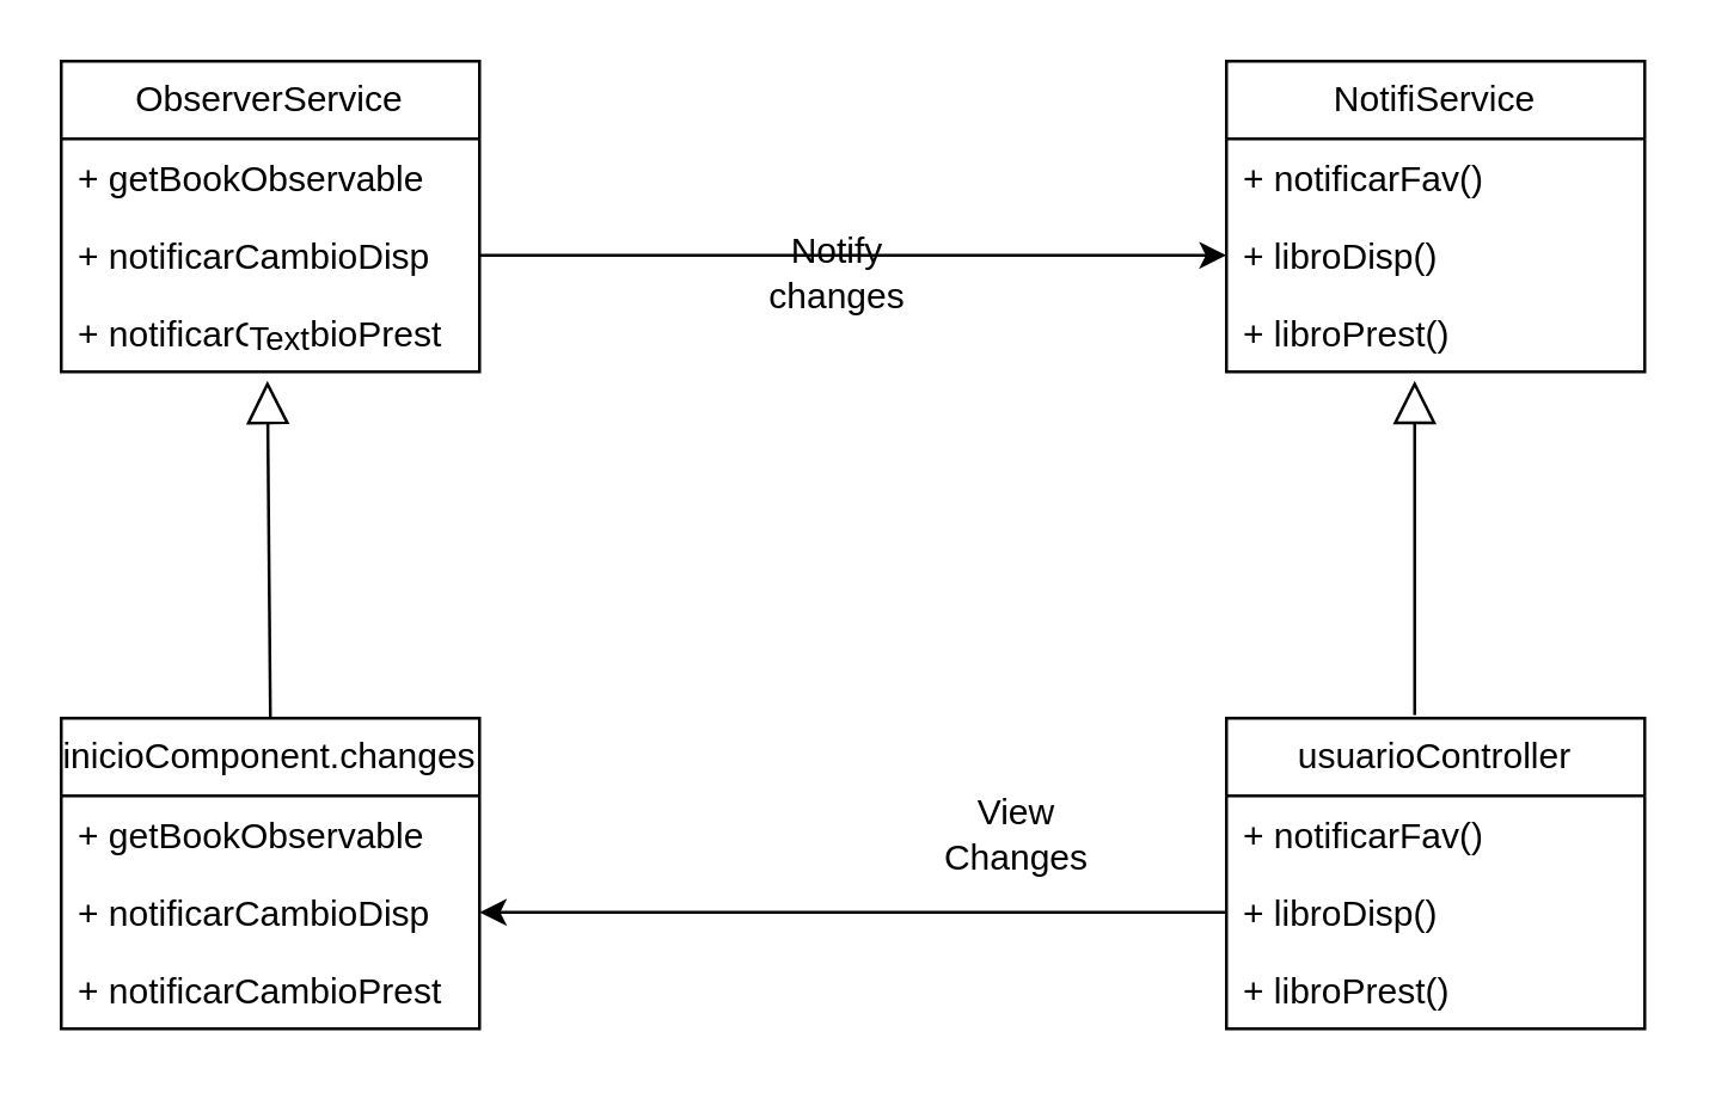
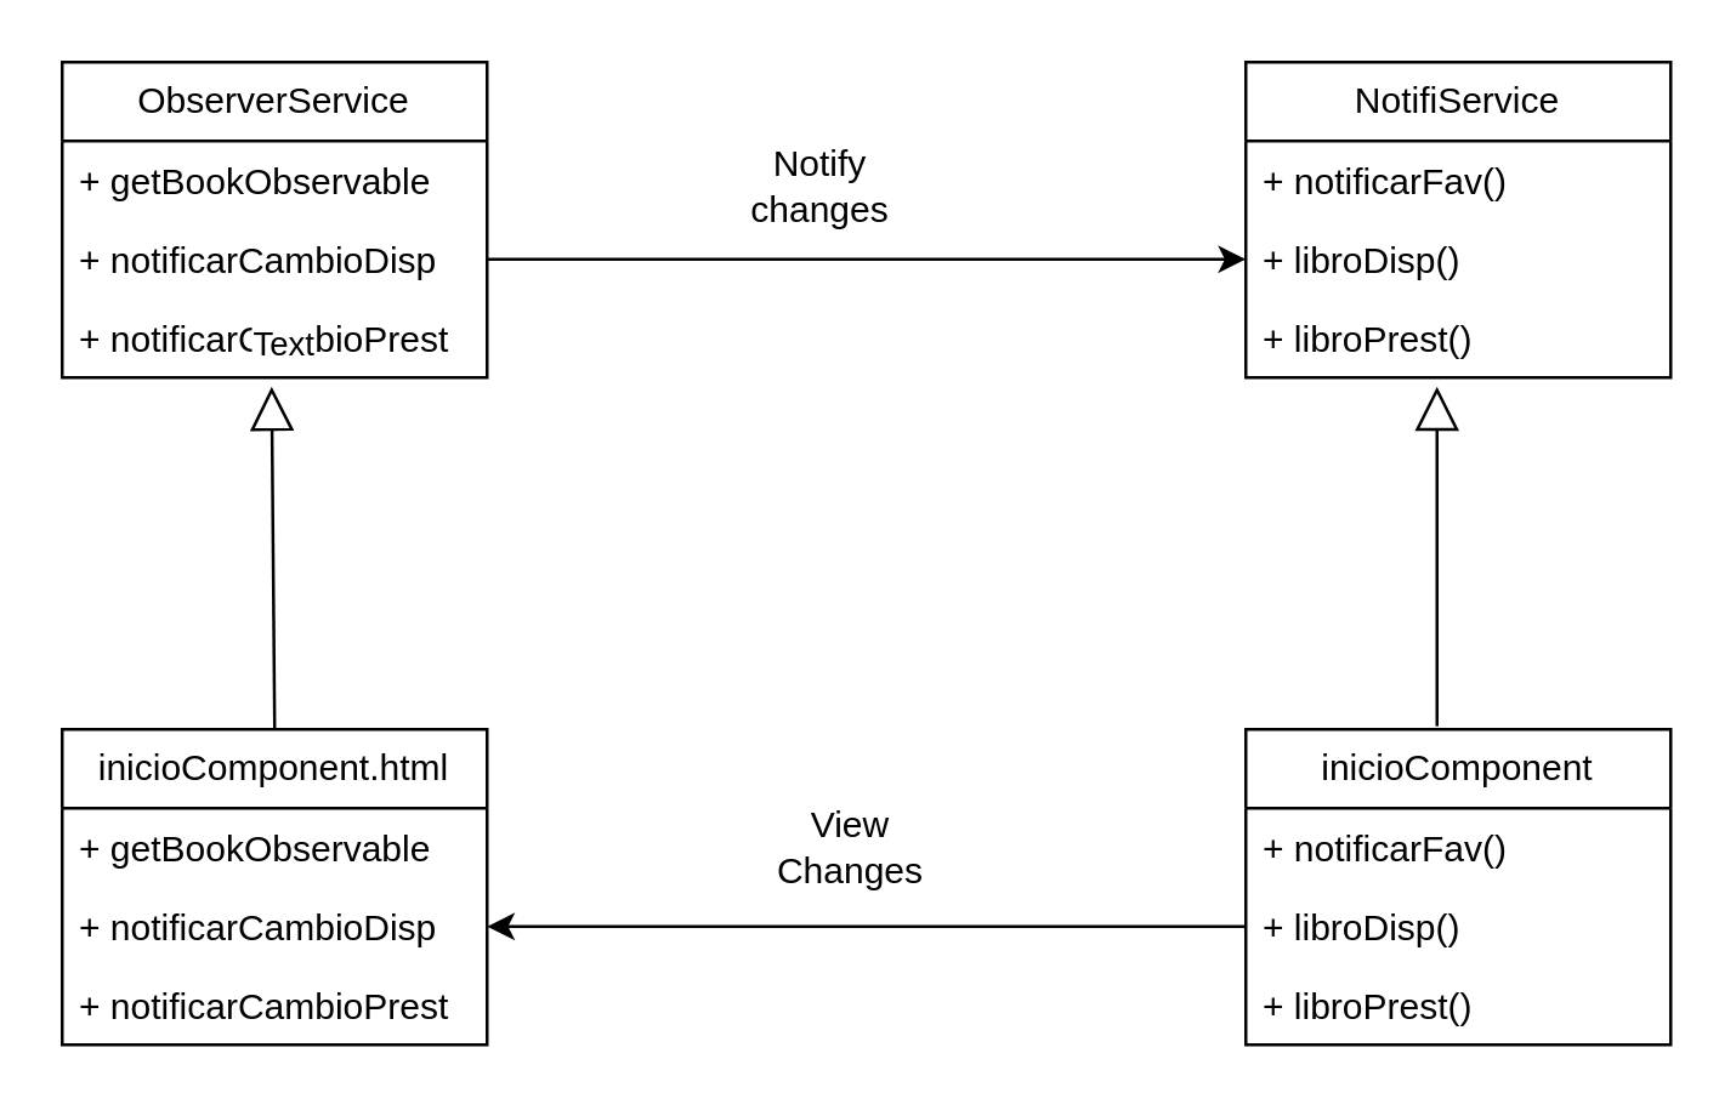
- <mxCell id="23" value="Notify changes" style="text;html=1;strokeColor=none;fillColor=none;align=center;verticalAlign=middle;whiteSpace=wrap;rounded=0;" vertex="1" parent="1"><mxGeometry x="250" y="76" width="60" height="30" as="geometry" /></mxCell>
+ <mxCell id="23" value="Notify changes" style="text;html=1;strokeColor=none;fillColor=none;align=center;verticalAlign=middle;whiteSpace=wrap;rounded=0;" vertex="1" parent="1"><mxGeometry x="240" y="46" width="60" height="30" as="geometry" /></mxCell>
- <mxCell id="10" value="inicioComponent.changes" style="swimlane;fontStyle=0;childLayout=stackLayout;horizontal=1;startSize=26;fillColor=none;horizontalStack=0;resizeParent=1;resizeParentMax=0;resizeLast=0;collapsible=1;marginBottom=0;whiteSpace=wrap;html=1;" vertex="1" parent="1"><mxGeometry x="20" y="240" width="140" height="104" as="geometry" /></mxCell>
+ <mxCell id="10" value="inicioComponent.html" style="swimlane;fontStyle=0;childLayout=stackLayout;horizontal=1;startSize=26;fillColor=none;horizontalStack=0;resizeParent=1;resizeParentMax=0;resizeLast=0;collapsible=1;marginBottom=0;whiteSpace=wrap;html=1;" vertex="1" parent="1"><mxGeometry x="20" y="240" width="140" height="104" as="geometry" /></mxCell>
- <mxCell id="14" value="usuarioController" style="swimlane;fontStyle=0;childLayout=stackLayout;horizontal=1;startSize=26;fillColor=none;horizontalStack=0;resizeParent=1;resizeParentMax=0;resizeLast=0;collapsible=1;marginBottom=0;whiteSpace=wrap;html=1;" vertex="1" parent="1"><mxGeometry x="410" y="240" width="140" height="104" as="geometry" /></mxCell>
+ <mxCell id="14" value="inicioComponent" style="swimlane;fontStyle=0;childLayout=stackLayout;horizontal=1;startSize=26;fillColor=none;horizontalStack=0;resizeParent=1;resizeParentMax=0;resizeLast=0;collapsible=1;marginBottom=0;whiteSpace=wrap;html=1;" vertex="1" parent="1"><mxGeometry x="410" y="240" width="140" height="104" as="geometry" /></mxCell>
- <mxCell id="24" value="View Changes" style="text;html=1;strokeColor=none;fillColor=none;align=center;verticalAlign=middle;whiteSpace=wrap;rounded=0;" vertex="1" parent="1"><mxGeometry x="310" y="264" width="60" height="30" as="geometry" /></mxCell>
+ <mxCell id="24" value="View Changes" style="text;html=1;strokeColor=none;fillColor=none;align=center;verticalAlign=middle;whiteSpace=wrap;rounded=0;" vertex="1" parent="1"><mxGeometry x="250" y="264" width="60" height="30" as="geometry" /></mxCell>
